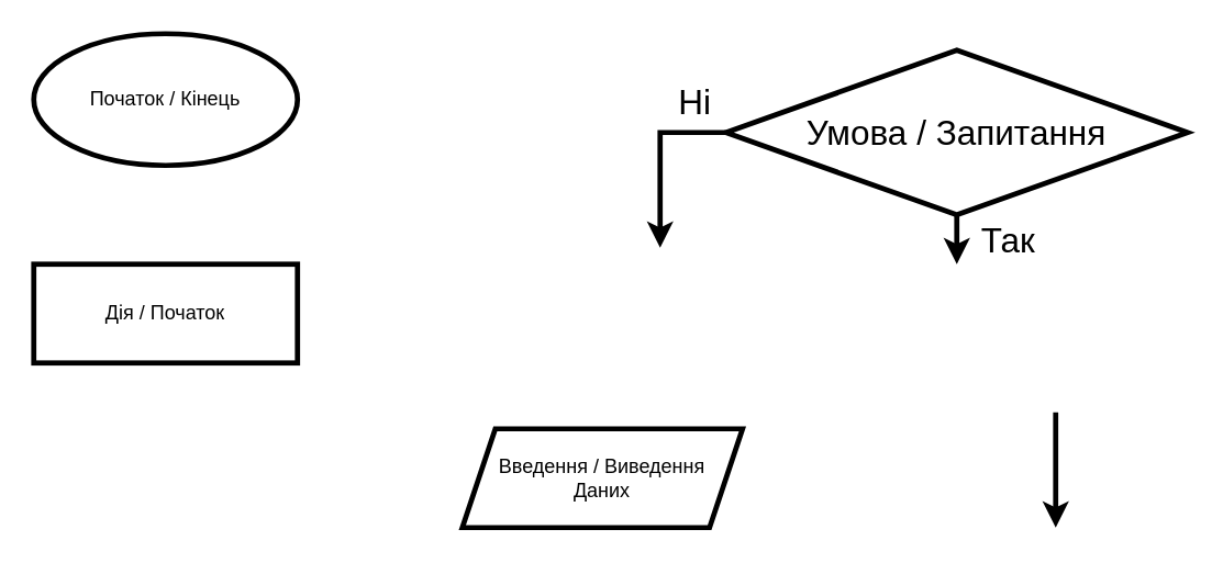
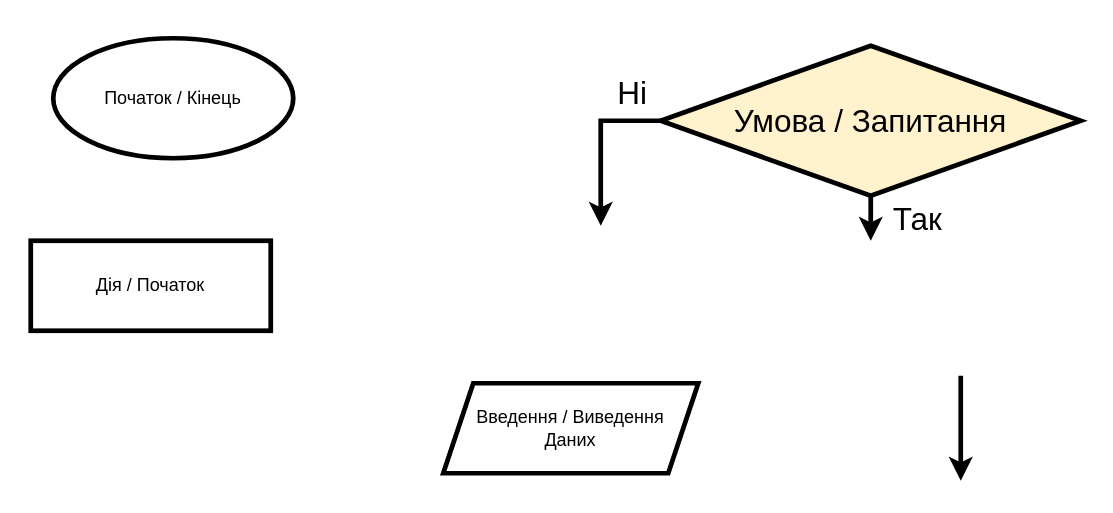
- <mxCell id="2" value="Початок / Кінець" style="ellipse;whiteSpace=wrap;html=1;strokeWidth=3.15;" vertex="1" parent="1"><mxGeometry x="20" y="20" width="160" height="80" as="geometry" /></mxCell>
+ <mxCell id="2" value="Початок / Кінець" style="ellipse;whiteSpace=wrap;html=1;strokeWidth=3.15;" vertex="1" parent="1"><mxGeometry x="35" y="25" width="160" height="80" as="geometry" /></mxCell>
- <mxCell id="4" value="Умова / Запитання" style="rhombus;whiteSpace=wrap;html=1;strokeWidth=3.15;fontSize=21;" vertex="1" parent="1"><mxGeometry x="440" y="30" width="280" height="100" as="geometry" /></mxCell>
+ <mxCell id="4" value="Умова / Запитання" style="rhombus;whiteSpace=wrap;html=1;strokeWidth=3.15;fontSize=21;fillColor=#fff2cc;" vertex="1" parent="1"><mxGeometry x="440" y="30" width="280" height="100" as="geometry" /></mxCell>
- <mxCell id="9" value="Введення / Виведення&lt;div&gt;Даних&lt;/div&gt;" style="shape=parallelogram;perimeter=parallelogramPerimeter;whiteSpace=wrap;html=1;fixedSize=1;strokeWidth=3.15;" vertex="1" parent="1"><mxGeometry x="280" y="260" width="170" height="60" as="geometry" /></mxCell>
+ <mxCell id="9" value="Введення / Виведення&lt;div&gt;Даних&lt;/div&gt;" style="shape=parallelogram;perimeter=parallelogramPerimeter;whiteSpace=wrap;html=1;fixedSize=1;strokeWidth=3.15;" vertex="1" parent="1"><mxGeometry x="295" y="255" width="170" height="60" as="geometry" /></mxCell>
